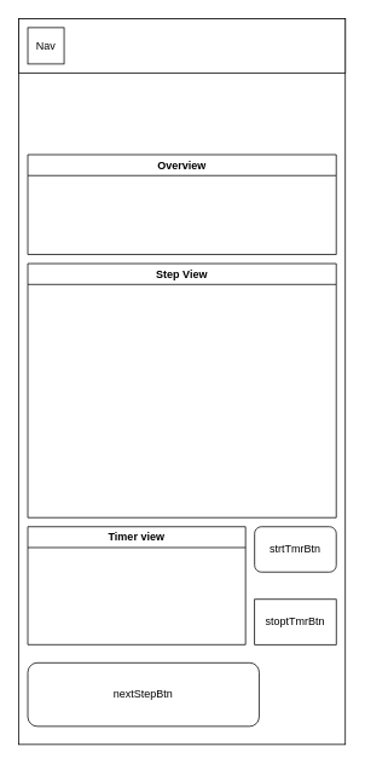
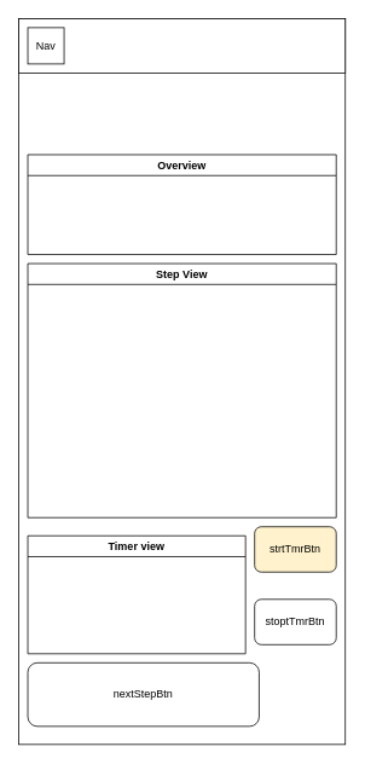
- <mxCell id="8" value="strtTmrBtn" style="rounded=1;whiteSpace=wrap;html=1;" vertex="1" parent="1"><mxGeometry x="280" y="580" width="90" height="50" as="geometry" /></mxCell>
+ <mxCell id="8" value="strtTmrBtn" style="rounded=1;whiteSpace=wrap;html=1;fillColor=#fff2cc;" vertex="1" parent="1"><mxGeometry x="280" y="580" width="90" height="50" as="geometry" /></mxCell>
- <mxCell id="10" value="Timer view" style="swimlane;whiteSpace=wrap;html=1;" vertex="1" parent="1"><mxGeometry x="30" y="580" width="240" height="130" as="geometry" /></mxCell>
+ <mxCell id="10" value="Timer view" style="swimlane;whiteSpace=wrap;html=1;" vertex="1" parent="1"><mxGeometry x="30" y="590" width="240" height="130" as="geometry" /></mxCell>
- <mxCell id="9" value="stoptTmrBtn" style="whiteSpace=wrap;html=1;rounded=0;" vertex="1" parent="1"><mxGeometry x="280" y="660" width="90" height="50" as="geometry" /></mxCell>
+ <mxCell id="9" value="stoptTmrBtn" style="rounded=1;whiteSpace=wrap;html=1;" vertex="1" parent="1"><mxGeometry x="280" y="660" width="90" height="50" as="geometry" /></mxCell>
